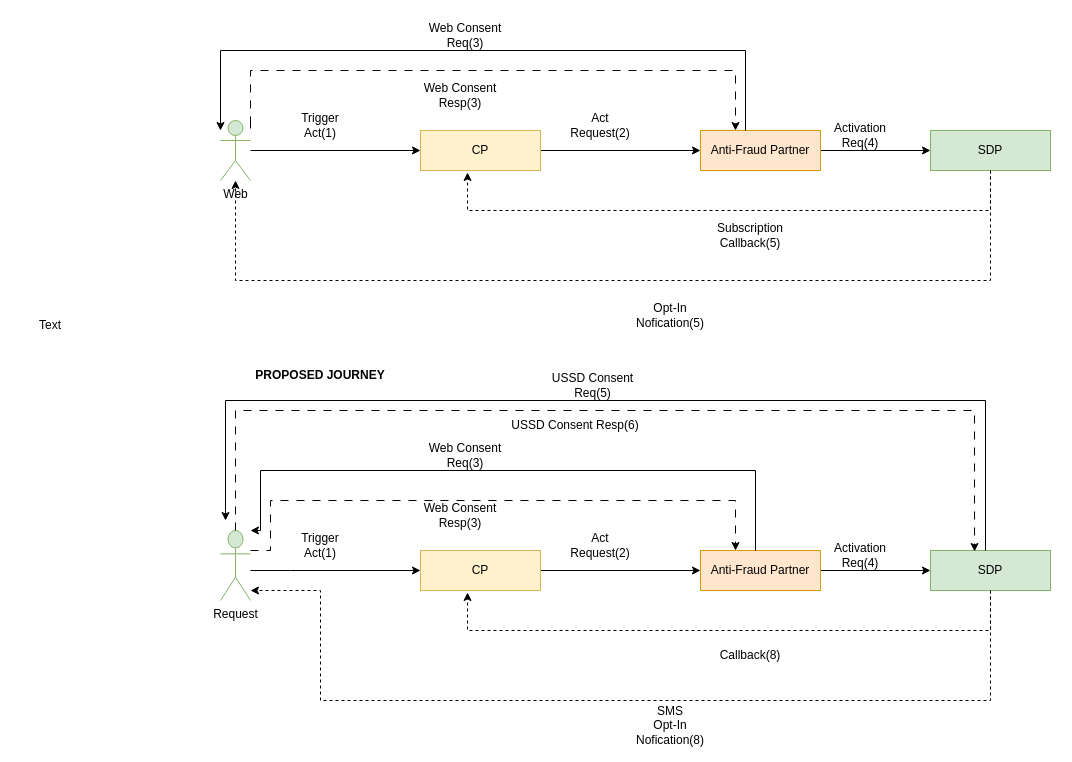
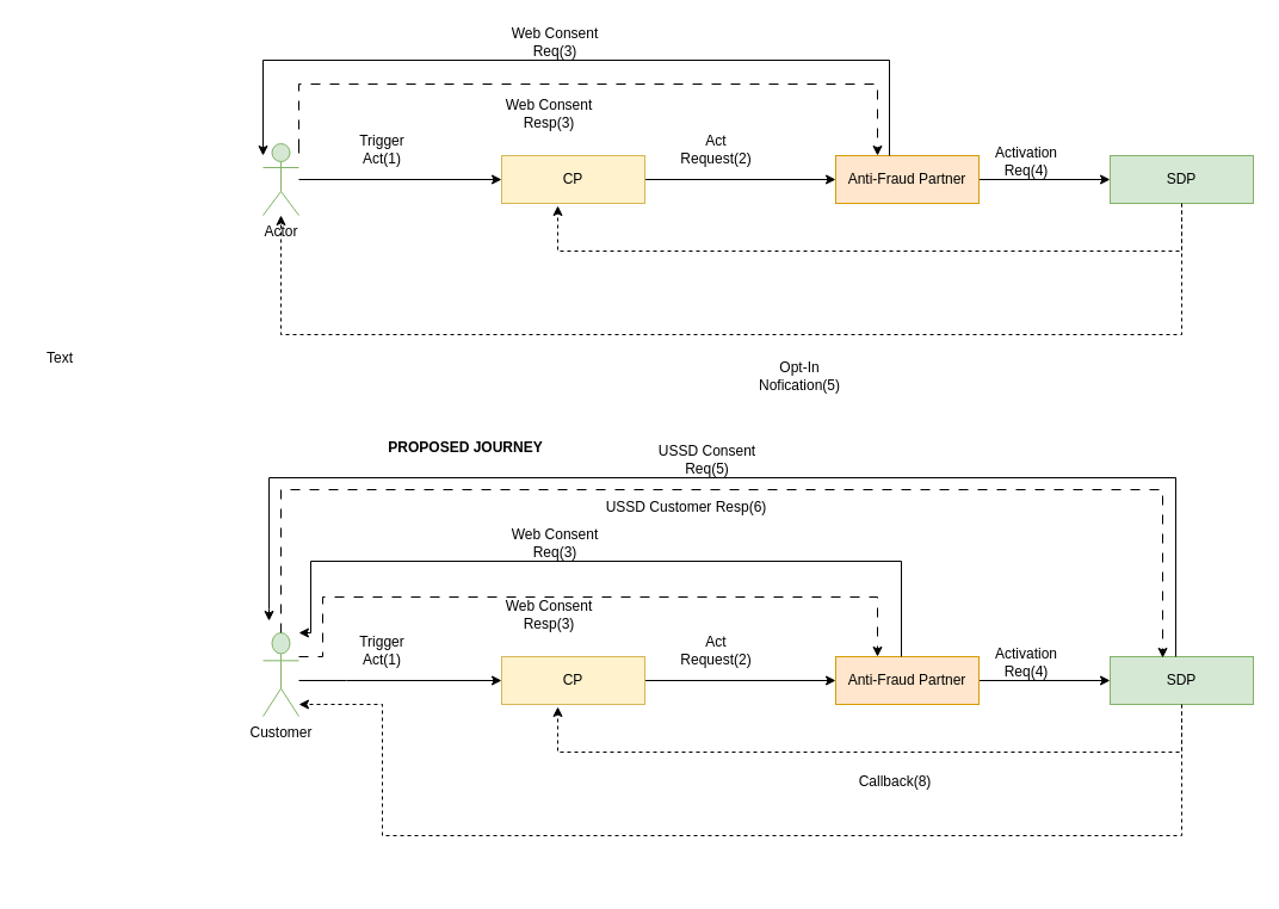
- <mxCell id="16" value="Web" style="shape=umlActor;verticalLabelPosition=bottom;verticalAlign=top;html=1;outlineConnect=0;fillColor=#d5e8d4;strokeColor=#82b366;" vertex="1" parent="1"><mxGeometry x="220" y="120" width="30" height="60" as="geometry" /></mxCell>
+ <mxCell id="16" value="Actor" style="shape=umlActor;verticalLabelPosition=bottom;verticalAlign=top;html=1;outlineConnect=0;fillColor=#d5e8d4;strokeColor=#82b366;" vertex="1" parent="1"><mxGeometry x="220" y="120" width="30" height="60" as="geometry" /></mxCell>
- <mxCell id="9" value="Subscription Callback(5)" style="text;html=1;align=center;verticalAlign=middle;whiteSpace=wrap;rounded=0;" vertex="1" parent="1"><mxGeometry x="720" y="220" width="60" height="30" as="geometry" /></mxCell>
- <mxCell id="46" value="Text" style="text;html=1;align=center;verticalAlign=middle;whiteSpace=wrap;rounded=0;" vertex="1" parent="1"><mxGeometry x="20" y="310" width="60" height="30" as="geometry" /></mxCell>
+ <mxCell id="46" value="Text" style="text;html=1;align=center;verticalAlign=middle;whiteSpace=wrap;rounded=0;" vertex="1" parent="1"><mxGeometry x="20" y="285" width="60" height="30" as="geometry" /></mxCell>
- <mxCell id="23" value="&lt;b&gt;PROPOSED JOURNEY&lt;/b&gt;" style="text;html=1;align=center;verticalAlign=middle;whiteSpace=wrap;rounded=0;" vertex="1" parent="1"><mxGeometry x="215" y="360" width="210" height="30" as="geometry" /></mxCell>
+ <mxCell id="23" value="&lt;b&gt;PROPOSED JOURNEY&lt;/b&gt;" style="text;html=1;align=center;verticalAlign=middle;whiteSpace=wrap;rounded=0;" vertex="1" parent="1"><mxGeometry x="285" y="360" width="210" height="30" as="geometry" /></mxCell>
- <mxCell id="45" value="USSD Consent Resp(6)" style="text;html=1;align=center;verticalAlign=middle;whiteSpace=wrap;rounded=0;" vertex="1" parent="1"><mxGeometry x="490" y="410" width="170" height="30" as="geometry" /></mxCell>
+ <mxCell id="45" value="USSD Customer Resp(6)" style="text;html=1;align=center;verticalAlign=middle;whiteSpace=wrap;rounded=0;" vertex="1" parent="1"><mxGeometry x="490" y="410" width="170" height="30" as="geometry" /></mxCell>
- <mxCell id="35" value="Request" style="shape=umlActor;verticalLabelPosition=bottom;verticalAlign=top;html=1;outlineConnect=0;fillColor=#d5e8d4;strokeColor=#82b366;" vertex="1" parent="1"><mxGeometry x="220" y="530" width="30" height="70" as="geometry" /></mxCell>
+ <mxCell id="35" value="Customer" style="shape=umlActor;verticalLabelPosition=bottom;verticalAlign=top;html=1;outlineConnect=0;fillColor=#d5e8d4;strokeColor=#82b366;" vertex="1" parent="1"><mxGeometry x="220" y="530" width="30" height="70" as="geometry" /></mxCell>
- <mxCell id="41" value="SMS &lt;br&gt;&lt;div&gt;Opt-In&lt;/div&gt;&lt;div&gt;Nofication(8)&lt;/div&gt;" style="text;html=1;align=center;verticalAlign=middle;whiteSpace=wrap;rounded=0;" vertex="1" parent="1"><mxGeometry x="640" y="710" width="60" height="30" as="geometry" /></mxCell>
